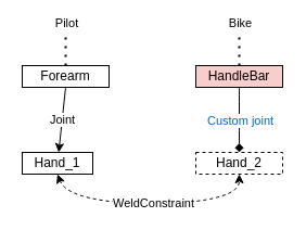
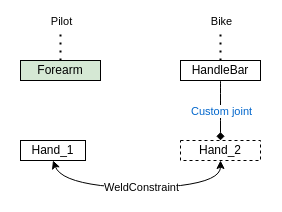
- <mxCell id="2" value="Forearm" style="rounded=0;whiteSpace=wrap;html=1;" vertex="1" parent="1"><mxGeometry x="20" y="60" width="80" height="20" as="geometry" /></mxCell>
+ <mxCell id="2" value="Forearm" style="rounded=0;whiteSpace=wrap;html=1;fillColor=#d5e8d4;" vertex="1" parent="1"><mxGeometry x="20" y="60" width="80" height="20" as="geometry" /></mxCell>
- <mxCell id="5" value="HandleBar" style="rounded=0;whiteSpace=wrap;html=1;fillColor=#f8cecc;" vertex="1" parent="1"><mxGeometry x="180" y="60" width="80" height="20" as="geometry" /></mxCell>
+ <mxCell id="5" value="HandleBar" style="rounded=0;whiteSpace=wrap;html=1;" vertex="1" parent="1"><mxGeometry x="180" y="60" width="80" height="20" as="geometry" /></mxCell>
- <mxCell id="9" value="" style="endArrow=classic;html=1;curved=1;exitX=0.5;exitY=1;exitDx=0;exitDy=0;" edge="1" parent="1" source="2" target="3"><mxGeometry relative="1" as="geometry"><mxPoint x="290" y="220" as="sourcePoint" /><mxPoint x="390" y="220" as="targetPoint" /></mxGeometry></mxCell>
- <mxCell id="10" value="Joint" style="edgeLabel;resizable=0;html=1;align=center;verticalAlign=middle;" connectable="0" vertex="1" parent="9"><mxGeometry relative="1" as="geometry" /></mxCell>
- <mxCell id="7" value="" style="endArrow=classic;startArrow=classic;html=1;exitX=0.5;exitY=1;exitDx=0;exitDy=0;entryX=0.5;entryY=1;entryDx=0;entryDy=0;curved=1;dashed=1;" edge="1" parent="1" source="3" target="6"><mxGeometry width="50" height="50" relative="1" as="geometry"><mxPoint x="330" y="240" as="sourcePoint" /><mxPoint x="380" y="190" as="targetPoint" /><Array as="points"><mxPoint x="60" y="180" /><mxPoint x="140" y="190" /><mxPoint x="220" y="180" /></Array></mxGeometry></mxCell>
+ <mxCell id="7" value="" style="endArrow=classic;startArrow=classic;html=1;exitX=0.5;exitY=1;exitDx=0;exitDy=0;entryX=0.5;entryY=1;entryDx=0;entryDy=0;curved=1;" edge="1" parent="1" source="3" target="6"><mxGeometry width="50" height="50" relative="1" as="geometry"><mxPoint x="330" y="240" as="sourcePoint" /><mxPoint x="380" y="190" as="targetPoint" /><Array as="points"><mxPoint x="60" y="180" /><mxPoint x="140" y="190" /><mxPoint x="220" y="180" /></Array></mxGeometry></mxCell>
